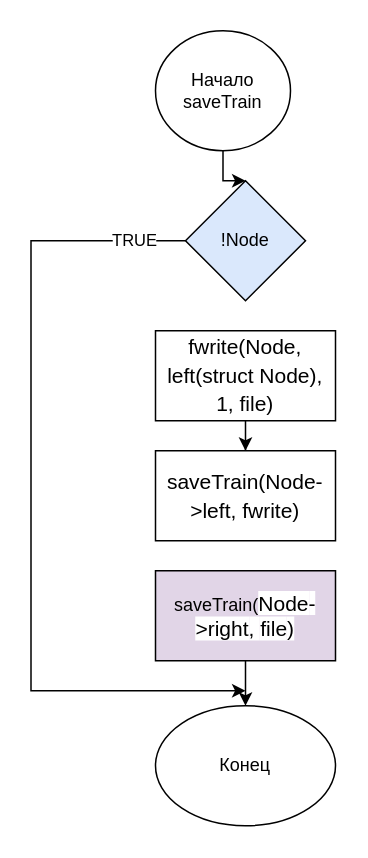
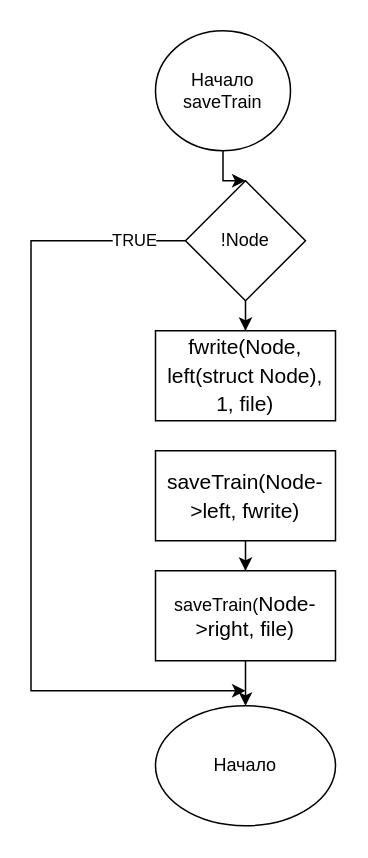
- <mxCell id="6" value="!Node" style="rhombus;whiteSpace=wrap;html=1;fillColor=#dae8fc;" vertex="1" parent="1"><mxGeometry x="123" y="120" width="80" height="80" as="geometry" /></mxCell>
+ <mxCell id="6" value="!Node" style="rhombus;whiteSpace=wrap;html=1;" vertex="1" parent="1"><mxGeometry x="123" y="120" width="80" height="80" as="geometry" /></mxCell>
+ <mxCell id="4" style="edgeStyle=orthogonalEdgeStyle;rounded=0;orthogonalLoop=1;jettySize=auto;html=1;entryX=0.5;entryY=0;entryDx=0;entryDy=0;" edge="1" parent="1" source="6" target="8"><mxGeometry relative="1" as="geometry" /></mxCell>
- <mxCell id="7" style="edgeStyle=orthogonalEdgeStyle;rounded=0;orthogonalLoop=1;jettySize=auto;html=1;entryX=0.5;entryY=0;entryDx=0;entryDy=0;" edge="1" parent="1" source="8" target="10"><mxGeometry relative="1" as="geometry" /></mxCell>
+ <mxCell id="9" style="edgeStyle=orthogonalEdgeStyle;rounded=0;orthogonalLoop=1;jettySize=auto;html=1;entryX=0.5;entryY=0;entryDx=0;entryDy=0;" edge="1" parent="1" source="10" target="12"><mxGeometry relative="1" as="geometry" /></mxCell>
- <mxCell id="12" value="saveTrain(&lt;span style=&quot;font-size: 14px; background-color: rgb(255, 255, 255);&quot;&gt;Node&lt;/span&gt;&lt;span style=&quot;font-size: 14px; background-color: rgb(255, 255, 255);&quot;&gt;-&amp;gt;right&lt;/span&gt;&lt;span style=&quot;font-size: 14px; background-color: rgb(255, 255, 255);&quot;&gt;,&amp;nbsp;&lt;/span&gt;&lt;span style=&quot;font-size: 14px; background-color: rgb(255, 255, 255);&quot;&gt;file&lt;/span&gt;&lt;span style=&quot;font-size: 14px; background-color: rgb(255, 255, 255);&quot;&gt;)&lt;/span&gt;" style="rounded=0;whiteSpace=wrap;html=1;fillColor=#e1d5e7;" vertex="1" parent="1"><mxGeometry x="103" y="380" width="120" height="60" as="geometry" /></mxCell>
+ <mxCell id="12" value="saveTrain(&lt;span style=&quot;font-size: 14px; background-color: rgb(255, 255, 255);&quot;&gt;Node&lt;/span&gt;&lt;span style=&quot;font-size: 14px; background-color: rgb(255, 255, 255);&quot;&gt;-&amp;gt;right&lt;/span&gt;&lt;span style=&quot;font-size: 14px; background-color: rgb(255, 255, 255);&quot;&gt;,&amp;nbsp;&lt;/span&gt;&lt;span style=&quot;font-size: 14px; background-color: rgb(255, 255, 255);&quot;&gt;file&lt;/span&gt;&lt;span style=&quot;font-size: 14px; background-color: rgb(255, 255, 255);&quot;&gt;)&lt;/span&gt;" style="rounded=0;whiteSpace=wrap;html=1;" vertex="1" parent="1"><mxGeometry x="103" y="380" width="120" height="60" as="geometry" /></mxCell>
- <mxCell id="13" value="Конец" style="ellipse;whiteSpace=wrap;html=1;" vertex="1" parent="1"><mxGeometry x="103" y="470" width="120" height="80" as="geometry" /></mxCell>
+ <mxCell id="13" value="Начало" style="ellipse;whiteSpace=wrap;html=1;" vertex="1" parent="1"><mxGeometry x="103" y="470" width="120" height="80" as="geometry" /></mxCell>
